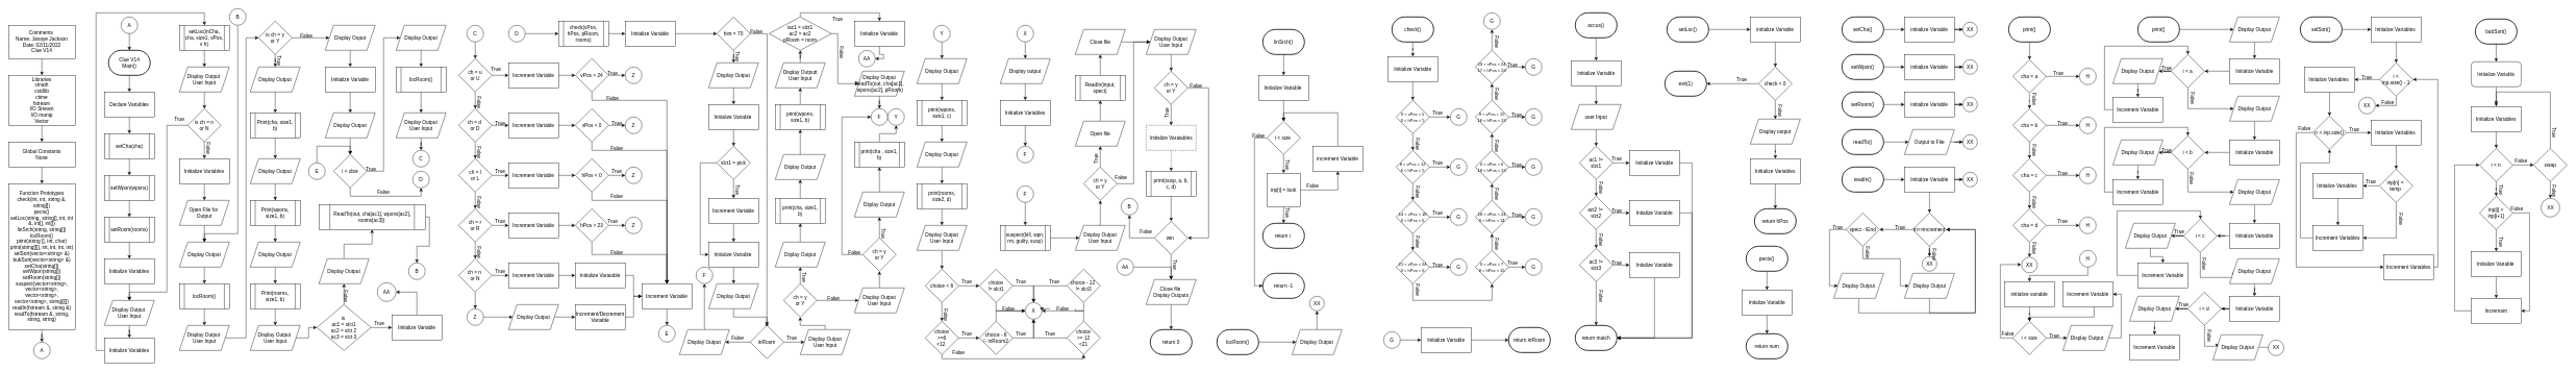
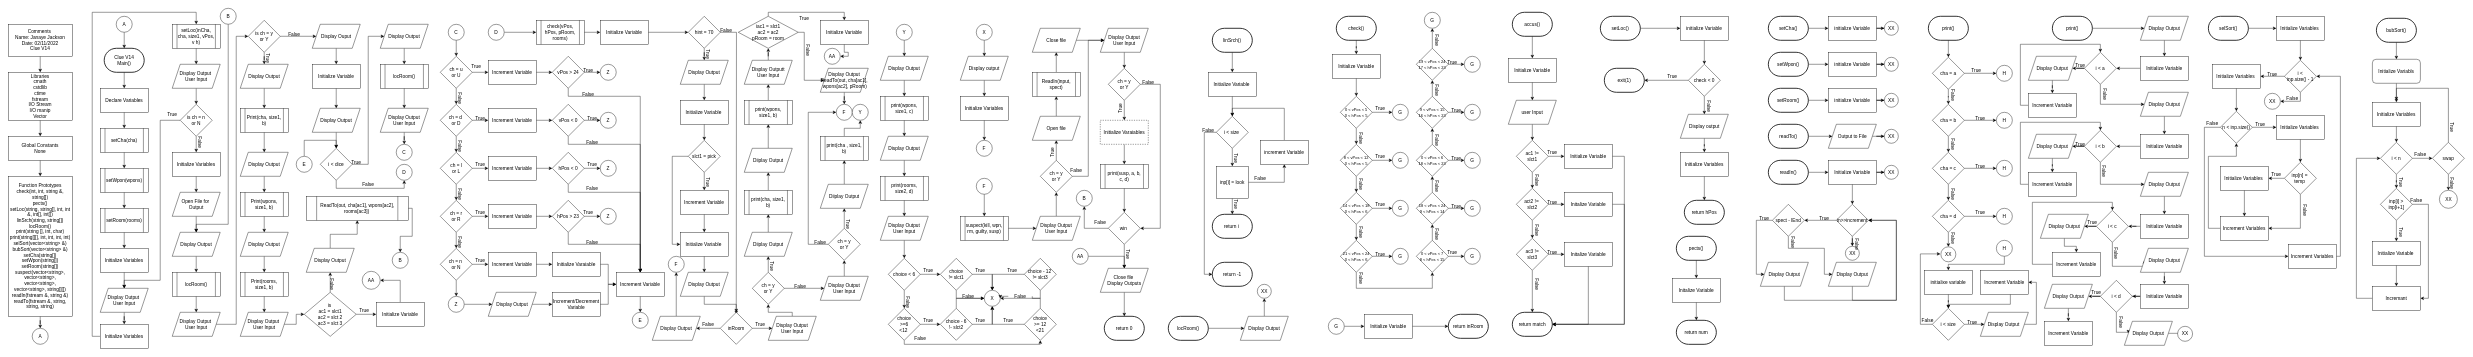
- <mxCell id="595" value="exit(1)" style="strokeWidth=2;html=1;shape=mxgraph.flowchart.terminator;whiteSpace=wrap;" vertex="1" parent="1"><mxGeometry x="3995" y="170" width="100" height="60" as="geometry" /></mxCell>
+ <mxCell id="595" value="exit(1)" style="strokeWidth=2;html=1;shape=mxgraph.flowchart.terminator;whiteSpace=wrap;" vertex="1" parent="1"><mxGeometry x="4010" y="170" width="100" height="60" as="geometry" /></mxCell>
- <mxCell id="275" value="" style="edgeStyle=orthogonalEdgeStyle;rounded=0;orthogonalLoop=1;jettySize=auto;html=1;dashed=1;" edge="1" parent="1" source="276" target="278"><mxGeometry relative="1" as="geometry" /></mxCell>
+ <mxCell id="275" value="" style="edgeStyle=orthogonalEdgeStyle;rounded=0;orthogonalLoop=1;jettySize=auto;html=1;" edge="1" parent="1" source="276" target="278"><mxGeometry relative="1" as="geometry" /></mxCell>
- <mxCell id="240" value="choice - 6&lt;br&gt;!- inRoom2" style="rhombus;whiteSpace=wrap;html=1;" vertex="1" parent="1"><mxGeometry x="2350" y="770" width="80" height="80" as="geometry" /></mxCell>
+ <mxCell id="240" value="choice - 6&lt;br&gt;!- slct2" style="rhombus;whiteSpace=wrap;html=1;" vertex="1" parent="1"><mxGeometry x="2350" y="770" width="80" height="80" as="geometry" /></mxCell>
